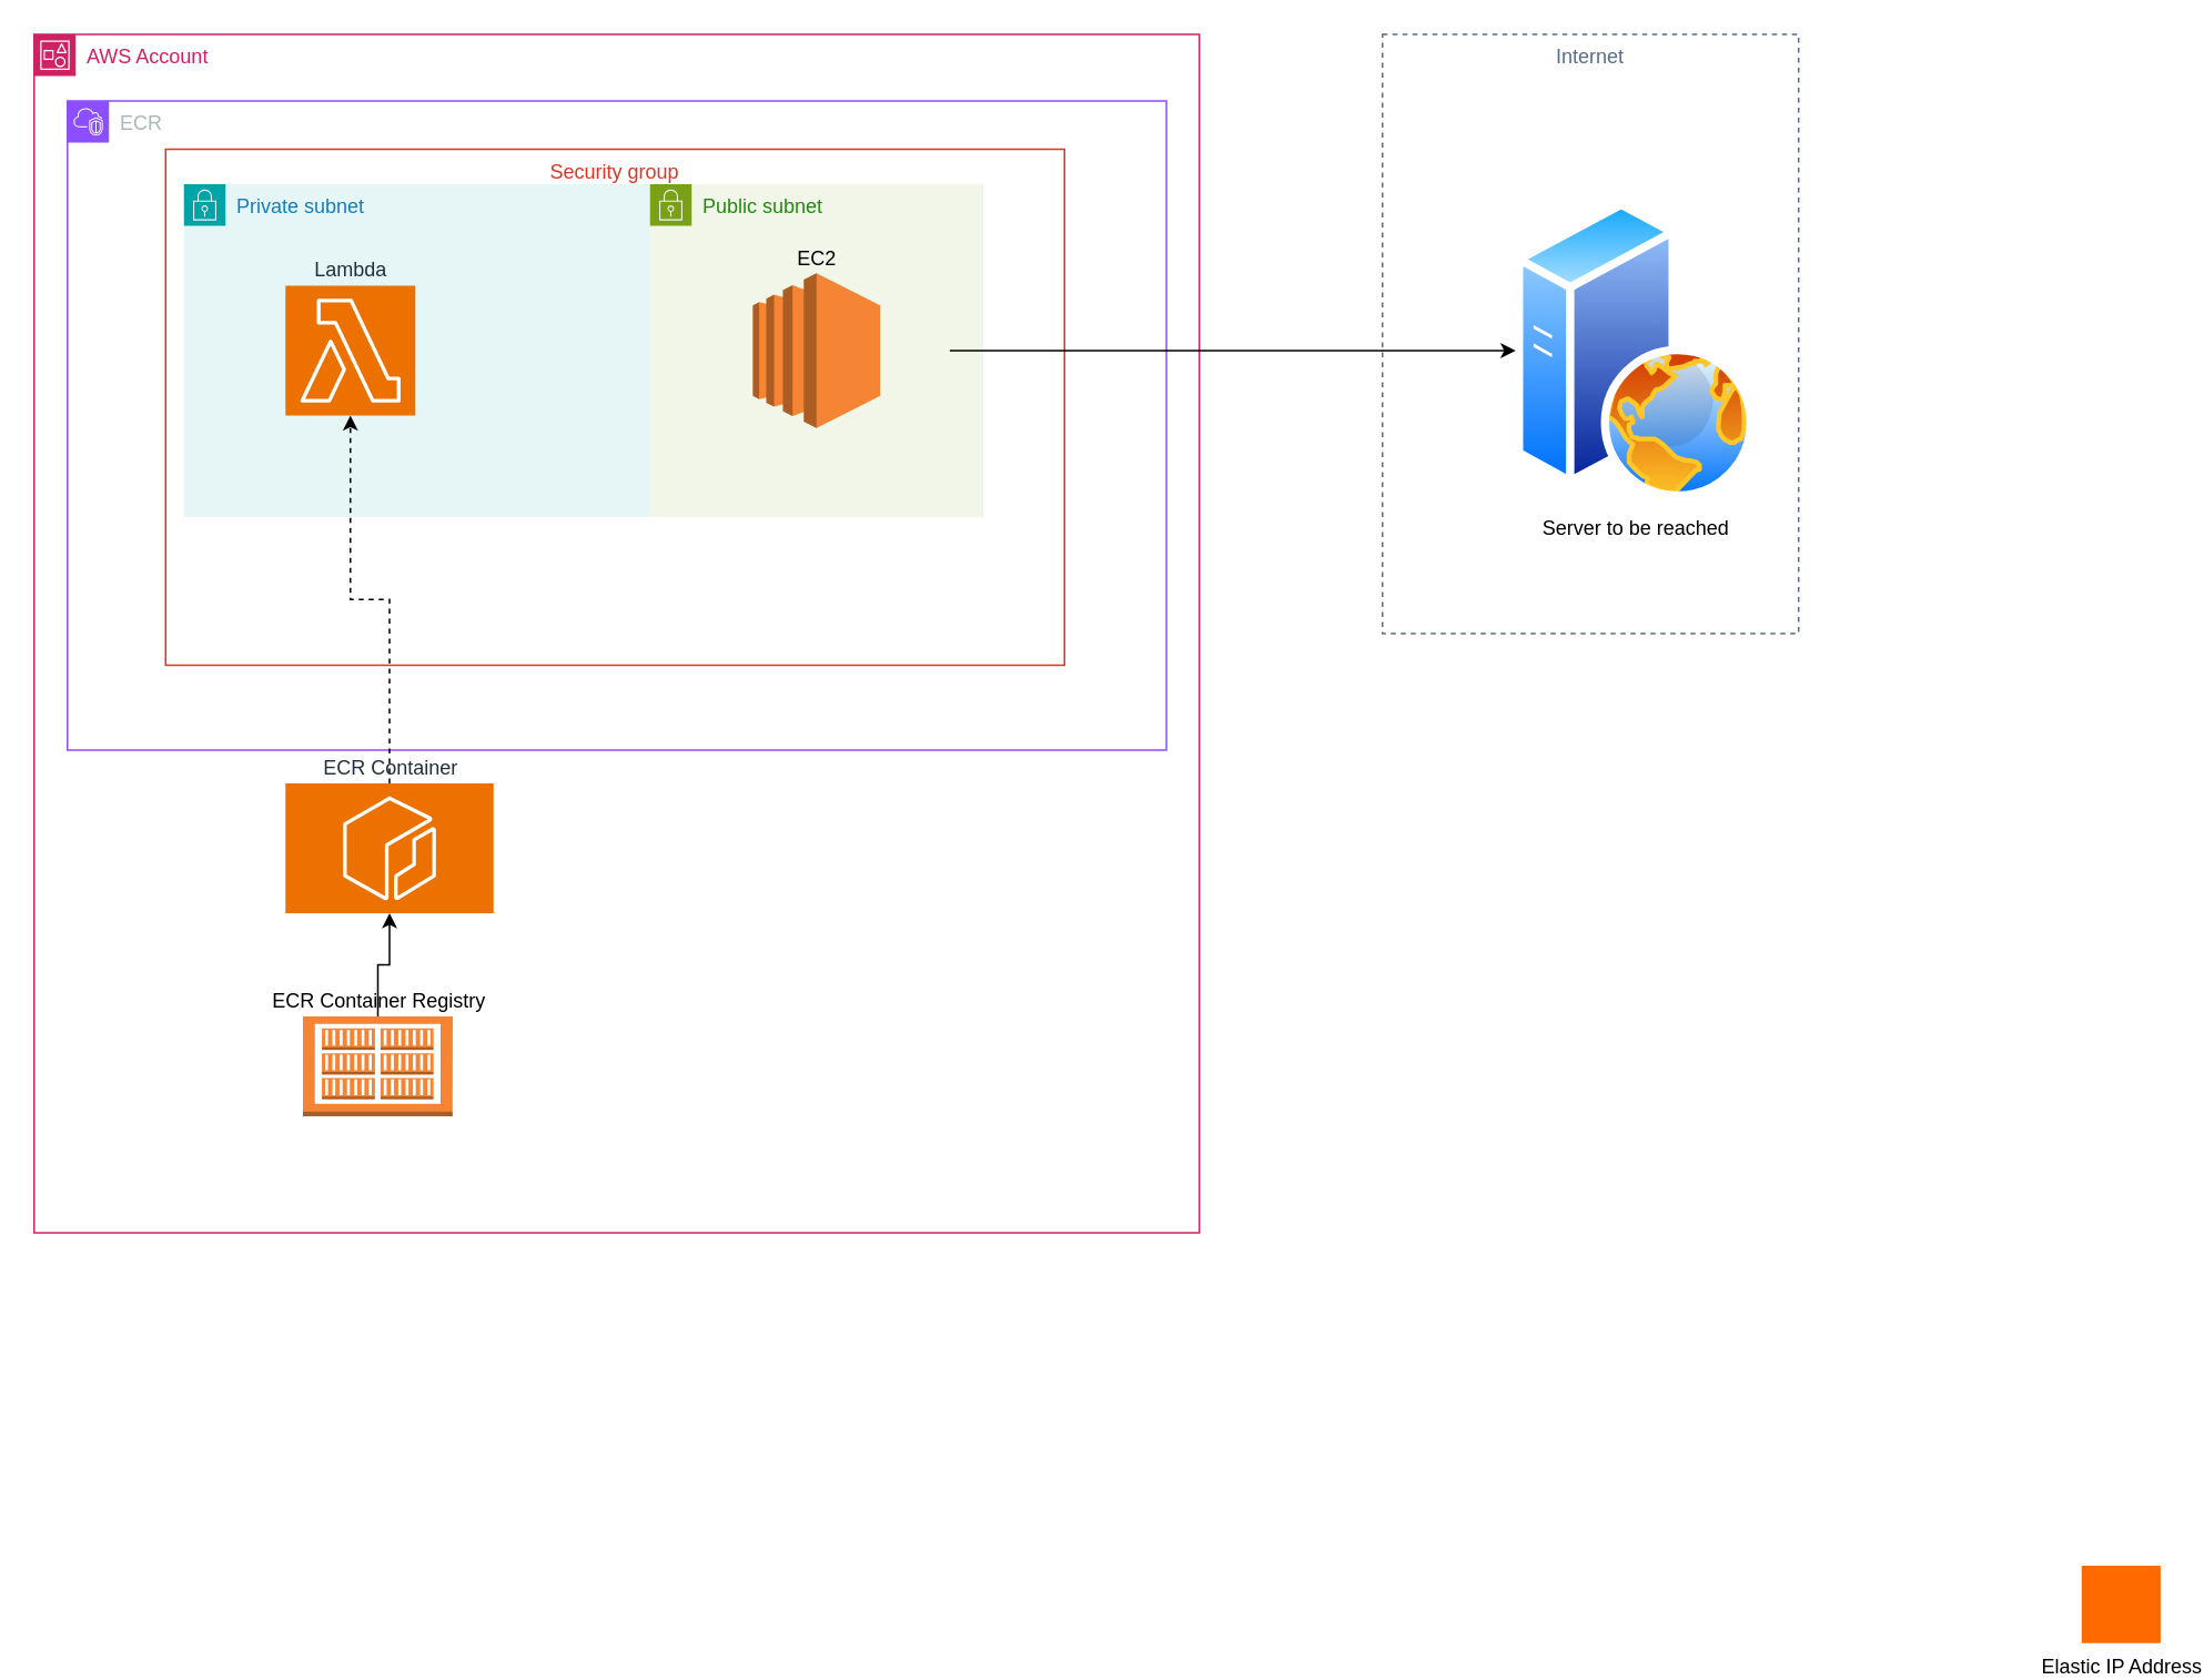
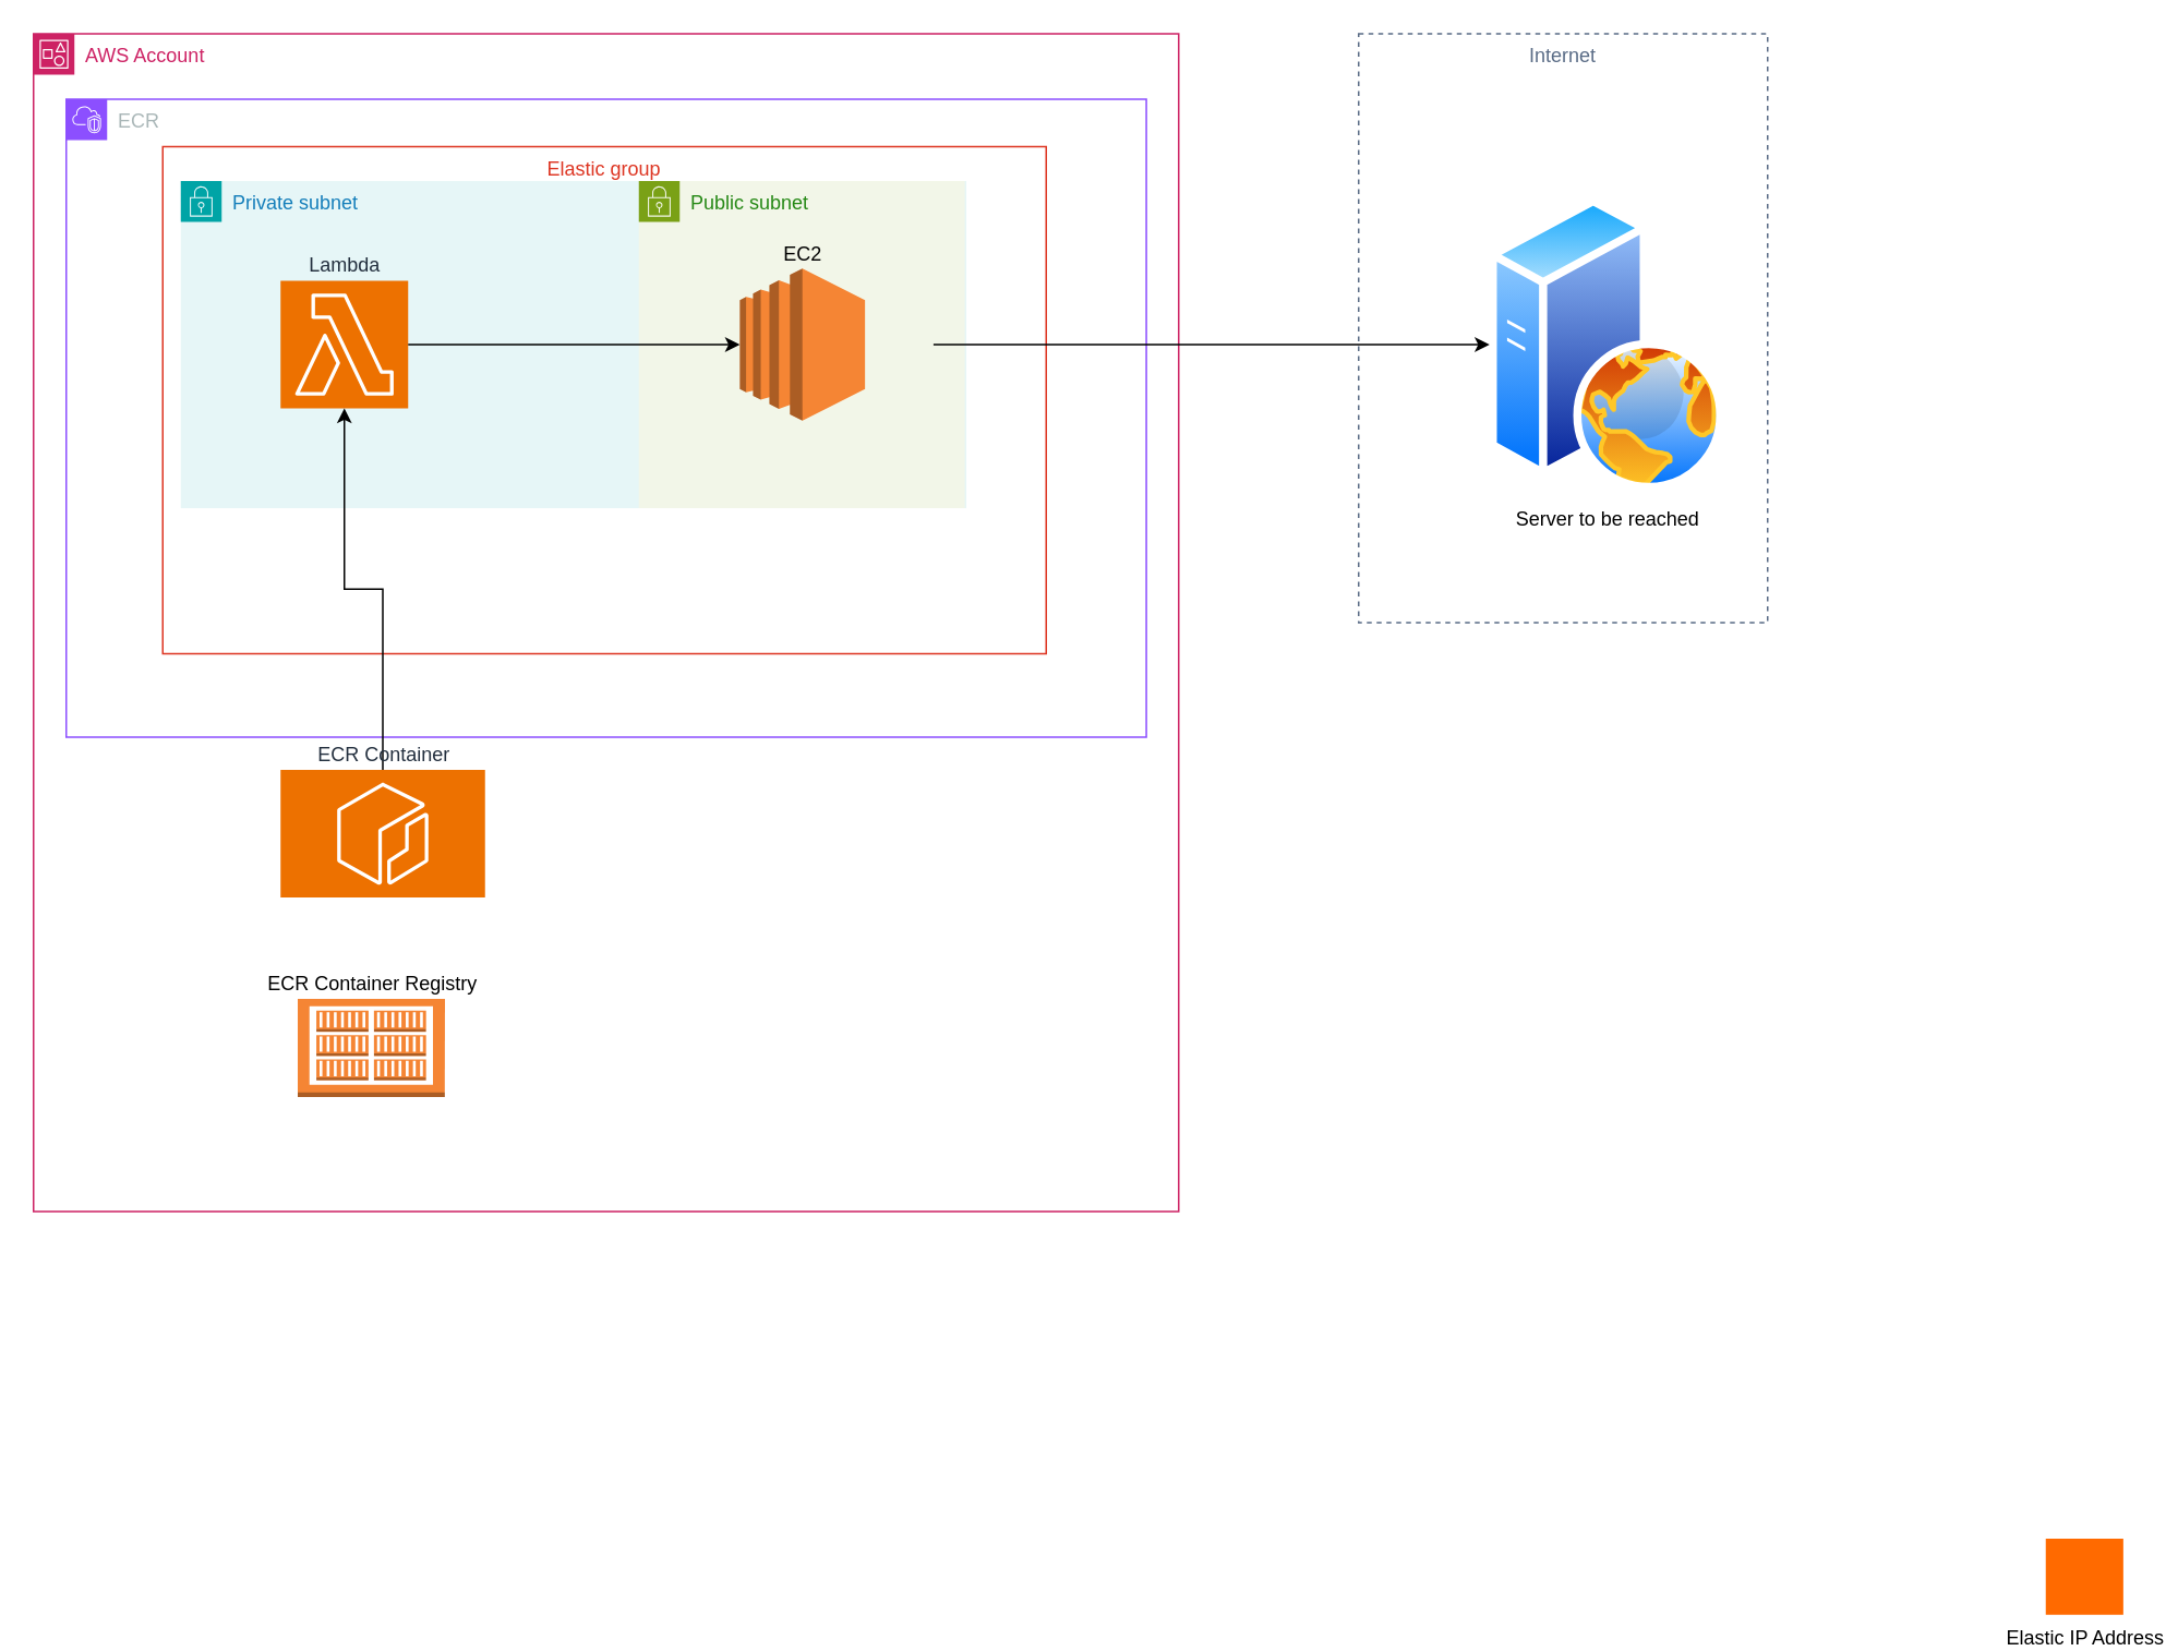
- <mxCell id="6" value="Security group" style="fillColor=none;strokeColor=#DD3522;verticalAlign=top;fontStyle=0;fontColor=#DD3522;whiteSpace=wrap;html=1;" vertex="1" parent="4"><mxGeometry x="-11" y="-21" width="540" height="310" as="geometry" /></mxCell>
+ <mxCell id="6" value="Elastic group" style="fillColor=none;strokeColor=#DD3522;verticalAlign=top;fontStyle=0;fontColor=#DD3522;whiteSpace=wrap;html=1;" vertex="1" parent="4"><mxGeometry x="-11" y="-21" width="540" height="310" as="geometry" /></mxCell>
+ <mxCell id="10" style="edgeStyle=orthogonalEdgeStyle;rounded=0;orthogonalLoop=1;jettySize=auto;html=1;" edge="1" parent="3" source="5" target="8"><mxGeometry relative="1" as="geometry" /></mxCell>
- <mxCell id="13" style="edgeStyle=orthogonalEdgeStyle;rounded=0;orthogonalLoop=1;jettySize=auto;html=1;dashed=1;" edge="1" parent="2" source="14" target="5"><mxGeometry relative="1" as="geometry" /></mxCell>
+ <mxCell id="13" style="edgeStyle=orthogonalEdgeStyle;rounded=0;orthogonalLoop=1;jettySize=auto;html=1;" edge="1" parent="2" source="14" target="5"><mxGeometry relative="1" as="geometry" /></mxCell>
- <mxCell id="11" style="edgeStyle=orthogonalEdgeStyle;rounded=0;orthogonalLoop=1;jettySize=auto;html=1;" edge="1" parent="2" source="12" target="14"><mxGeometry relative="1" as="geometry" /></mxCell>
